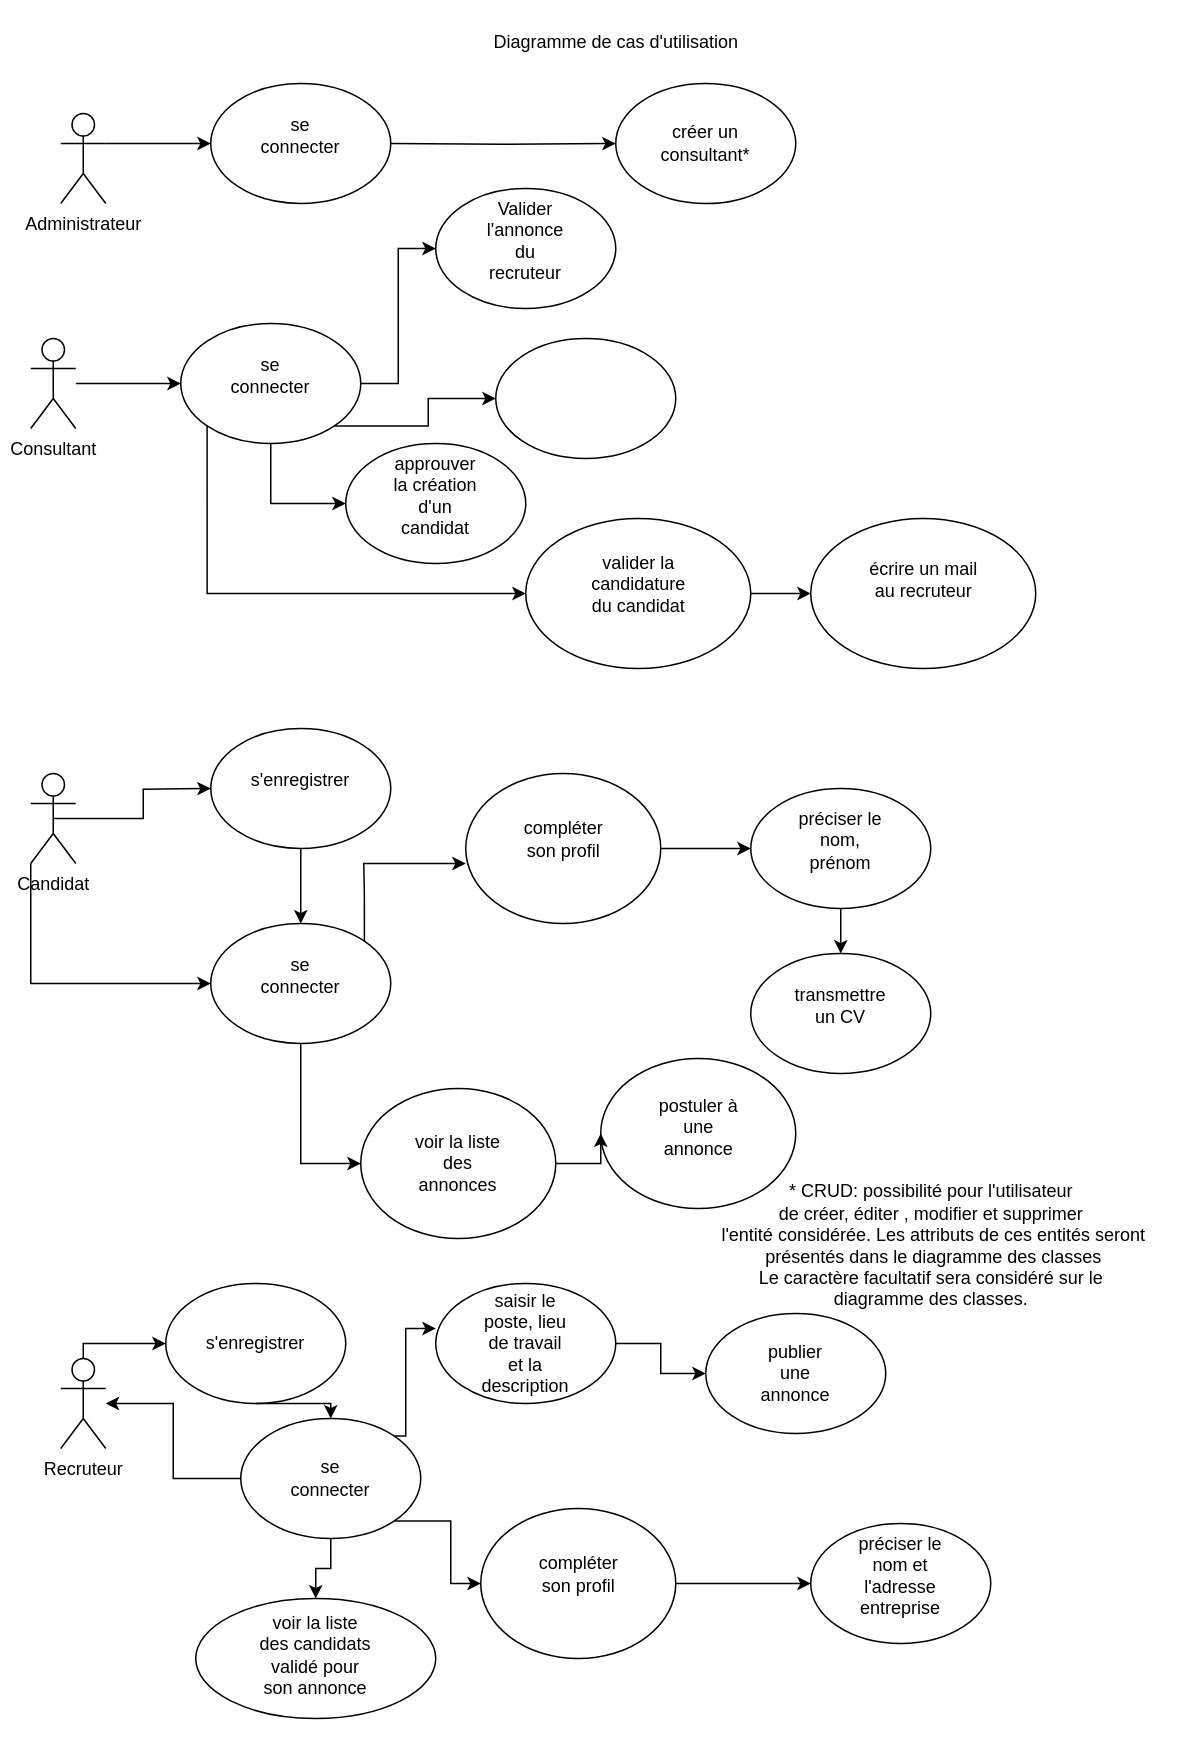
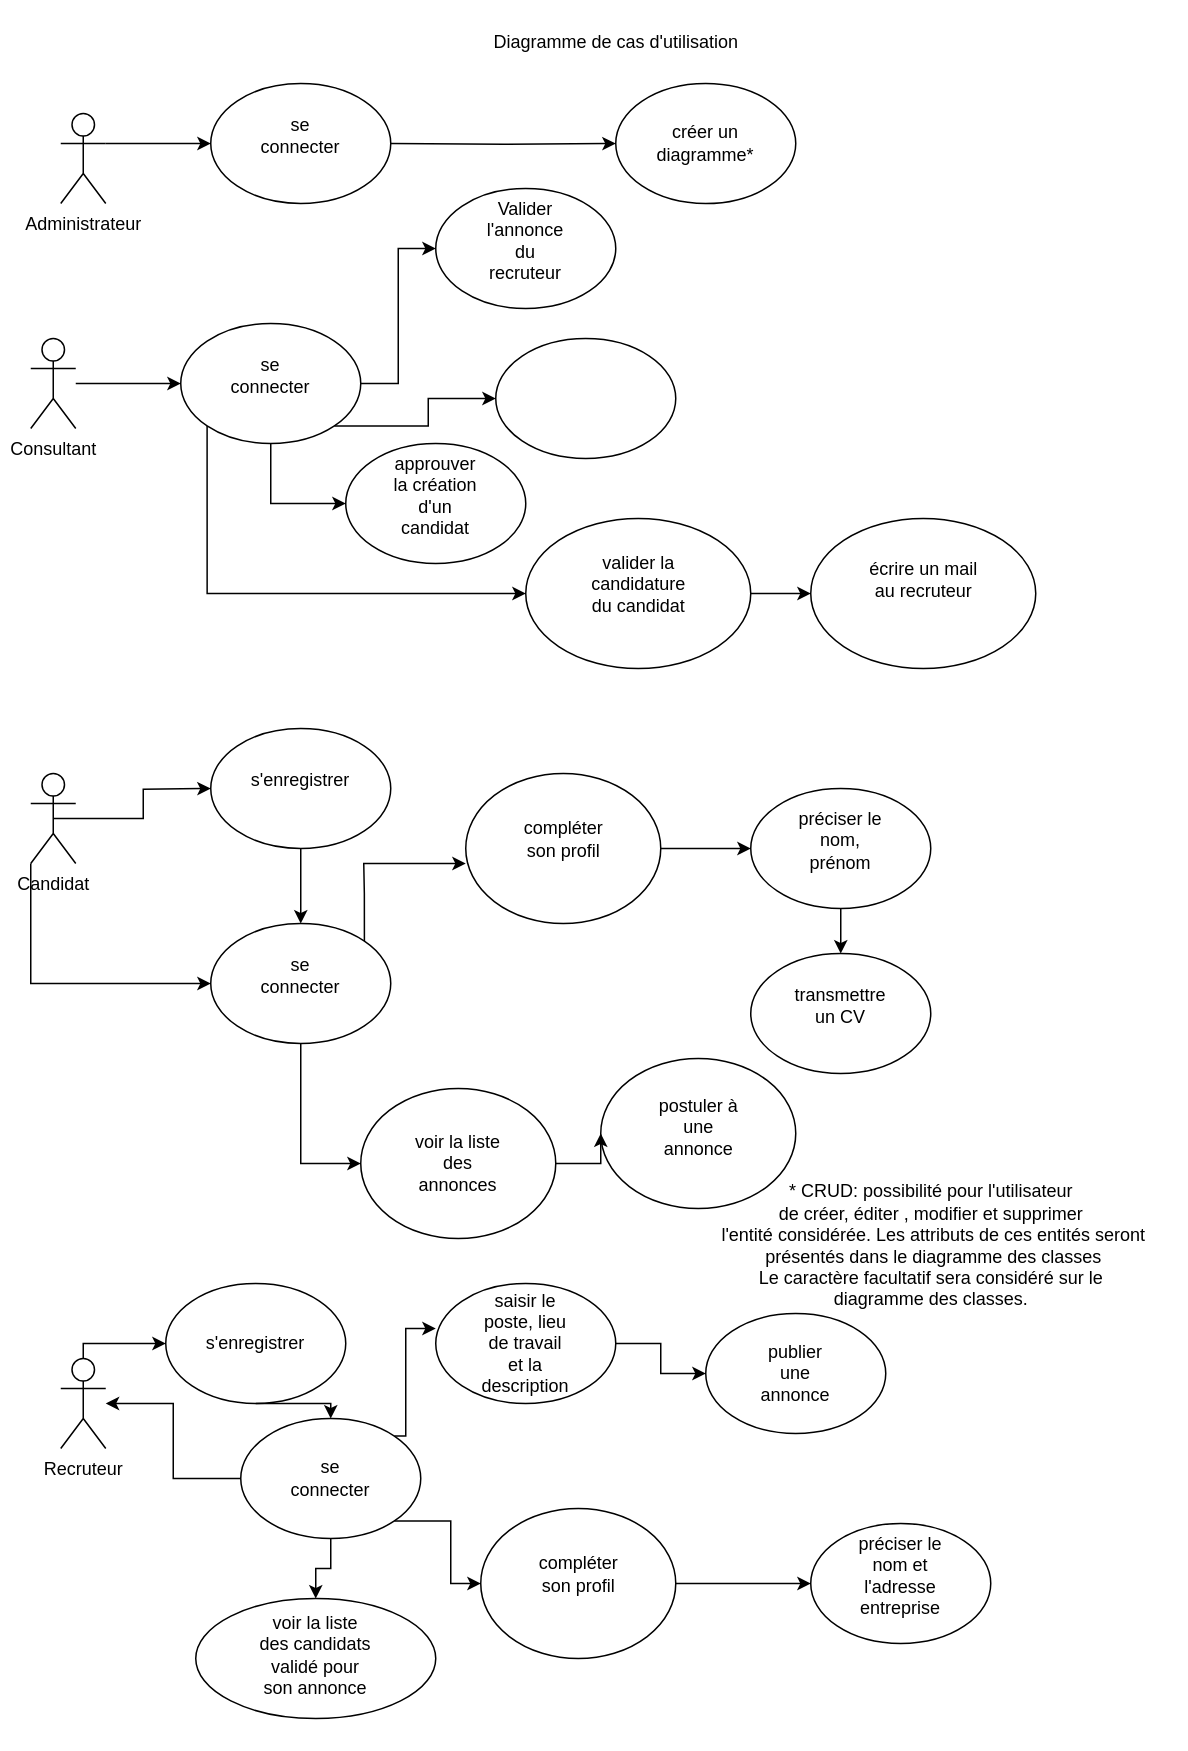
- <mxCell id="28" value="créer un consultant*" style="text;html=1;strokeColor=none;fillColor=none;align=center;verticalAlign=middle;whiteSpace=wrap;rounded=0;" parent="1" vertex="1"><mxGeometry x="440" y="80" width="60" height="30" as="geometry" /></mxCell>
+ <mxCell id="28" value="créer un diagramme*" style="text;html=1;strokeColor=none;fillColor=none;align=center;verticalAlign=middle;whiteSpace=wrap;rounded=0;" parent="1" vertex="1"><mxGeometry x="440" y="80" width="60" height="30" as="geometry" /></mxCell>
